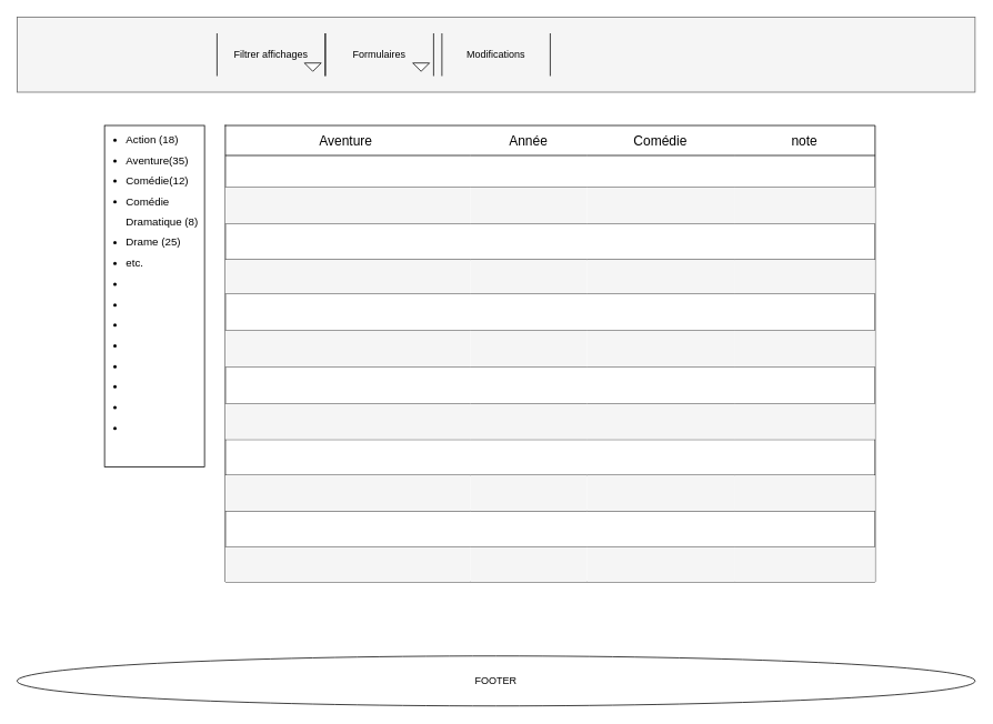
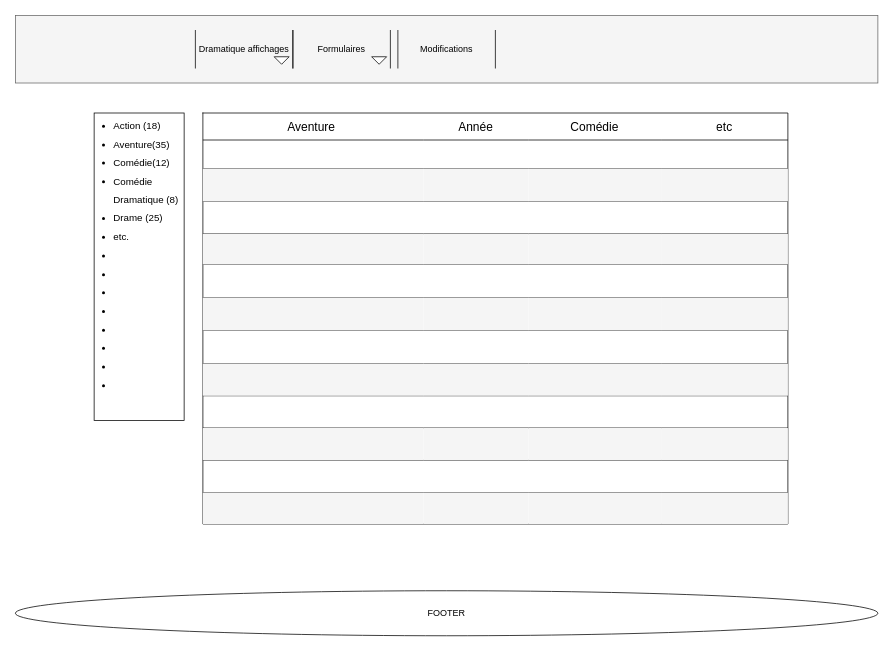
- <mxCell id="4" value="&lt;div align=&quot;center&quot;&gt;Filtrer affichages&lt;/div&gt;" style="shape=partialRectangle;whiteSpace=wrap;html=1;bottom=0;top=0;fillColor=none;align=center;" vertex="1" parent="1"><mxGeometry x="260" y="40" width="130" height="50" as="geometry" /></mxCell>
+ <mxCell id="4" value="&lt;div align=&quot;center&quot;&gt;Dramatique affichages&lt;/div&gt;" style="shape=partialRectangle;whiteSpace=wrap;html=1;bottom=0;top=0;fillColor=none;align=center;" vertex="1" parent="1"><mxGeometry x="260" y="40" width="130" height="50" as="geometry" /></mxCell>
- <mxCell id="15" value="note" style="shape=partialRectangle;html=1;whiteSpace=wrap;connectable=0;strokeColor=inherit;overflow=hidden;fillColor=none;top=0;left=0;bottom=0;right=0;pointerEvents=1;fontSize=16;" vertex="1" parent="11"><mxGeometry x="611" width="169" height="36" as="geometry"><mxRectangle width="169" height="36" as="alternateBounds" /></mxGeometry></mxCell>
+ <mxCell id="15" value="etc" style="shape=partialRectangle;html=1;whiteSpace=wrap;connectable=0;strokeColor=inherit;overflow=hidden;fillColor=none;top=0;left=0;bottom=0;right=0;pointerEvents=1;fontSize=16;" vertex="1" parent="11"><mxGeometry x="611" width="169" height="36" as="geometry"><mxRectangle width="169" height="36" as="alternateBounds" /></mxGeometry></mxCell>
